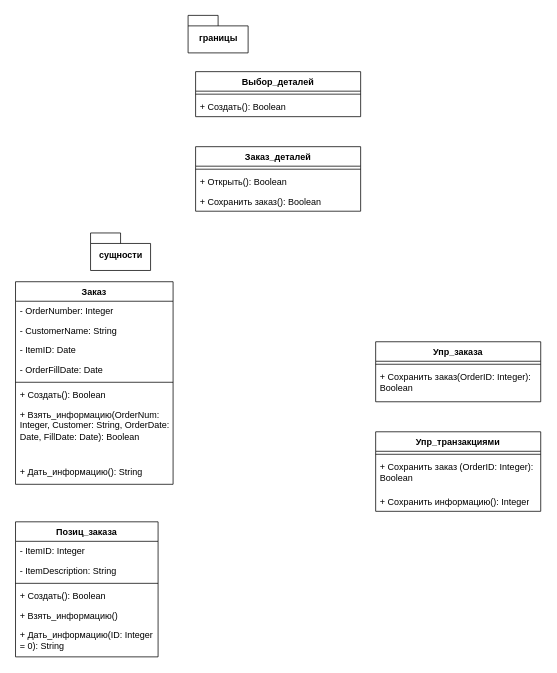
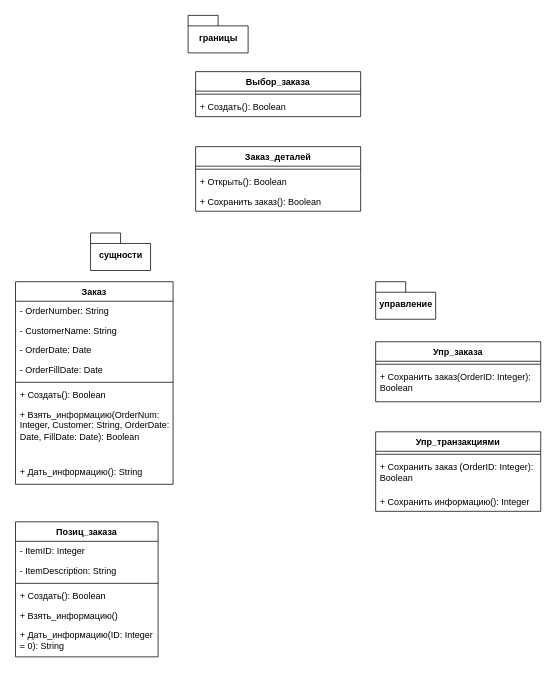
- <mxCell id="25" value="Выбор_деталей" style="swimlane;fontStyle=1;align=center;verticalAlign=top;childLayout=stackLayout;horizontal=1;startSize=26;horizontalStack=0;resizeParent=1;resizeParentMax=0;resizeLast=0;collapsible=1;marginBottom=0;" vertex="1" parent="1"><mxGeometry x="260" y="95" width="220" height="60" as="geometry" /></mxCell>
+ <mxCell id="25" value="Выбор_заказа" style="swimlane;fontStyle=1;align=center;verticalAlign=top;childLayout=stackLayout;horizontal=1;startSize=26;horizontalStack=0;resizeParent=1;resizeParentMax=0;resizeLast=0;collapsible=1;marginBottom=0;" vertex="1" parent="1"><mxGeometry x="260" y="95" width="220" height="60" as="geometry" /></mxCell>
+ <mxCell id="2" value="управление" style="shape=folder;fontStyle=1;spacingTop=10;tabWidth=40;tabHeight=14;tabPosition=left;html=1;" vertex="1" parent="1"><mxGeometry x="500" y="375" width="80" height="50" as="geometry" /></mxCell>
- <mxCell id="6" value="- OrderNumber: Integer" style="text;strokeColor=none;fillColor=none;align=left;verticalAlign=top;spacingLeft=4;spacingRight=4;overflow=hidden;rotatable=0;points=[[0,0.5],[1,0.5]];portConstraint=eastwest;" vertex="1" parent="5"><mxGeometry y="26" width="210" height="26" as="geometry" /></mxCell>
+ <mxCell id="6" value="- OrderNumber: String" style="text;strokeColor=none;fillColor=none;align=left;verticalAlign=top;spacingLeft=4;spacingRight=4;overflow=hidden;rotatable=0;points=[[0,0.5],[1,0.5]];portConstraint=eastwest;" vertex="1" parent="5"><mxGeometry y="26" width="210" height="26" as="geometry" /></mxCell>
- <mxCell id="8" value="- ItemID: Date" style="text;strokeColor=none;fillColor=none;align=left;verticalAlign=top;spacingLeft=4;spacingRight=4;overflow=hidden;rotatable=0;points=[[0,0.5],[1,0.5]];portConstraint=eastwest;" vertex="1" parent="5"><mxGeometry y="78" width="210" height="26" as="geometry" /></mxCell>
+ <mxCell id="8" value="- OrderDate: Date" style="text;strokeColor=none;fillColor=none;align=left;verticalAlign=top;spacingLeft=4;spacingRight=4;overflow=hidden;rotatable=0;points=[[0,0.5],[1,0.5]];portConstraint=eastwest;" vertex="1" parent="5"><mxGeometry y="78" width="210" height="26" as="geometry" /></mxCell>
